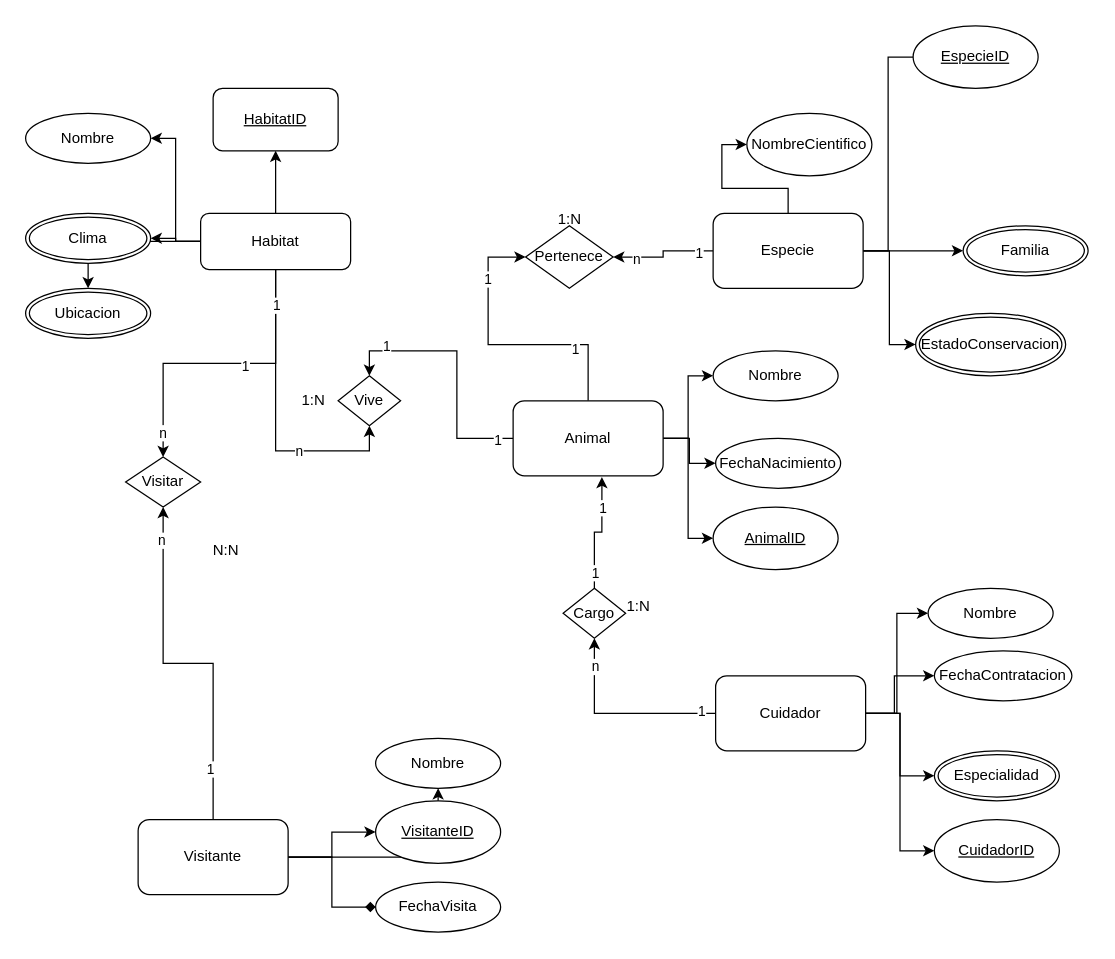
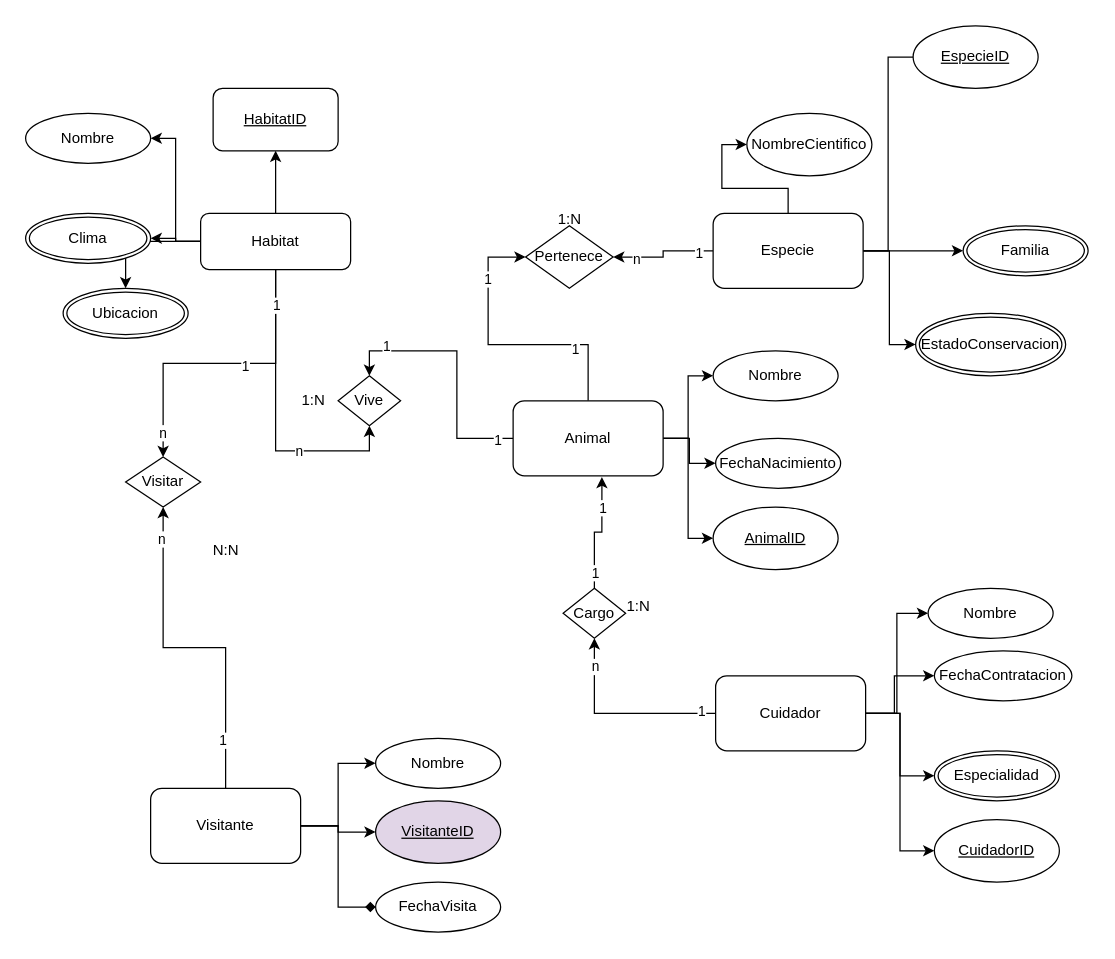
- <mxCell id="67" value="Ubicacion" style="ellipse;shape=doubleEllipse;margin=3;whiteSpace=wrap;html=1;align=center;" parent="1" vertex="1"><mxGeometry y="230" width="100" height="40" as="geometry" x="20" /></mxCell>
+ <mxCell id="67" value="Ubicacion" style="ellipse;shape=doubleEllipse;margin=3;whiteSpace=wrap;html=1;align=center;" parent="1" vertex="1"><mxGeometry x="50" y="230" width="100" height="40" as="geometry" /></mxCell>
- <mxCell id="74" value="VisitanteID" style="ellipse;whiteSpace=wrap;html=1;rounded=1;fontStyle=4" parent="1" vertex="1"><mxGeometry x="300" y="640" width="100" height="50" as="geometry" /></mxCell>
+ <mxCell id="74" value="VisitanteID" style="ellipse;whiteSpace=wrap;html=1;rounded=1;fontStyle=4;fillColor=#e1d5e7;" parent="1" vertex="1"><mxGeometry x="300" y="640" width="100" height="50" as="geometry" /></mxCell>
- <mxCell id="51" value="Visitante" style="rounded=1;whiteSpace=wrap;html=1;" parent="1" vertex="1"><mxGeometry x="110" y="655" width="120" height="60" as="geometry" /></mxCell>
+ <mxCell id="51" value="Visitante" style="rounded=1;whiteSpace=wrap;html=1;" parent="1" vertex="1"><mxGeometry x="120" y="630" width="120" height="60" as="geometry" /></mxCell>
